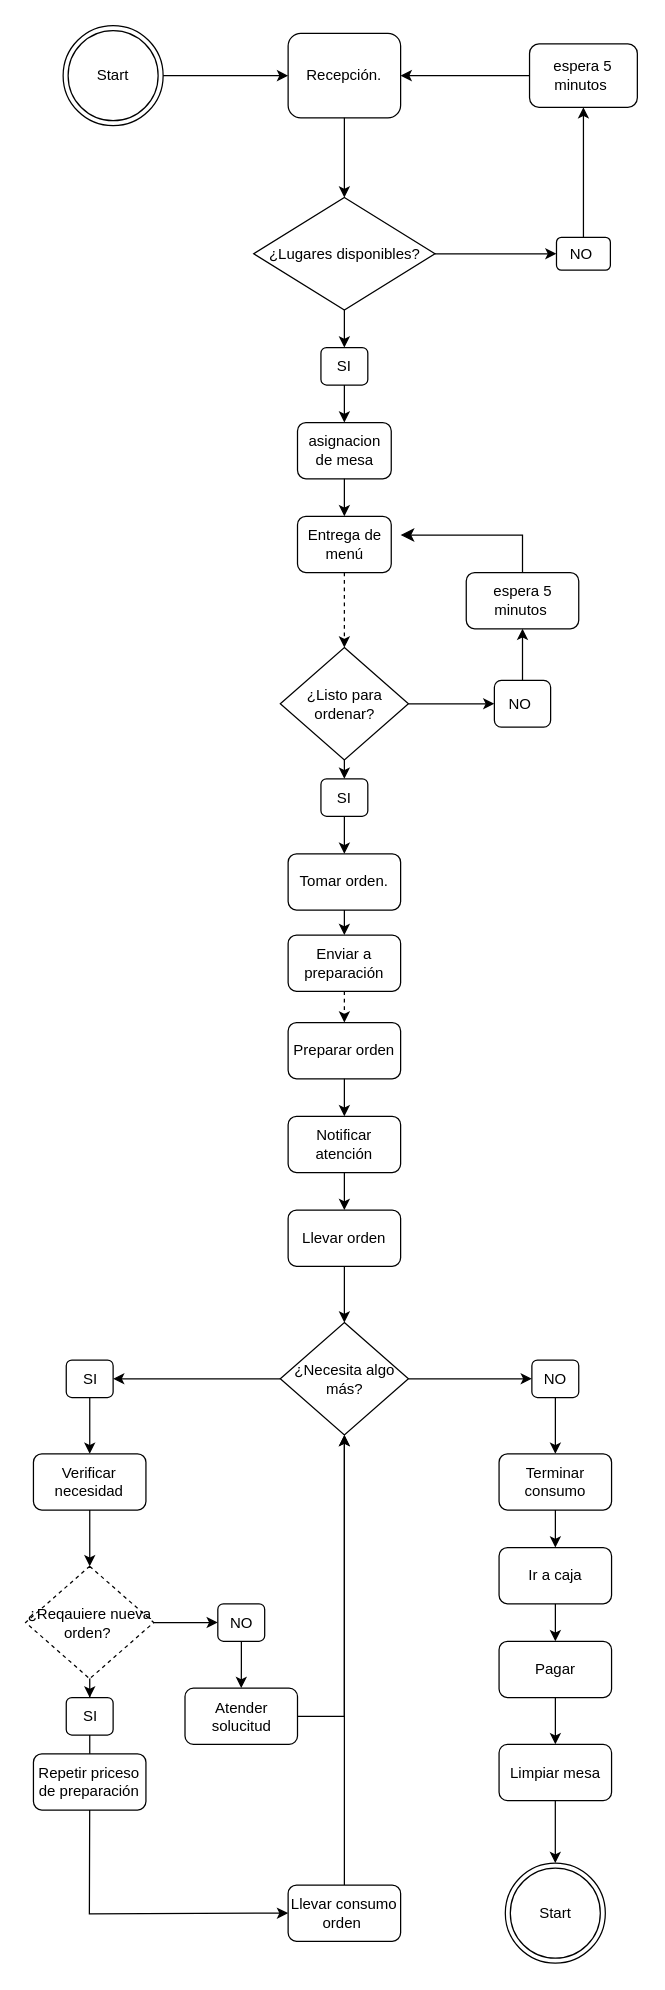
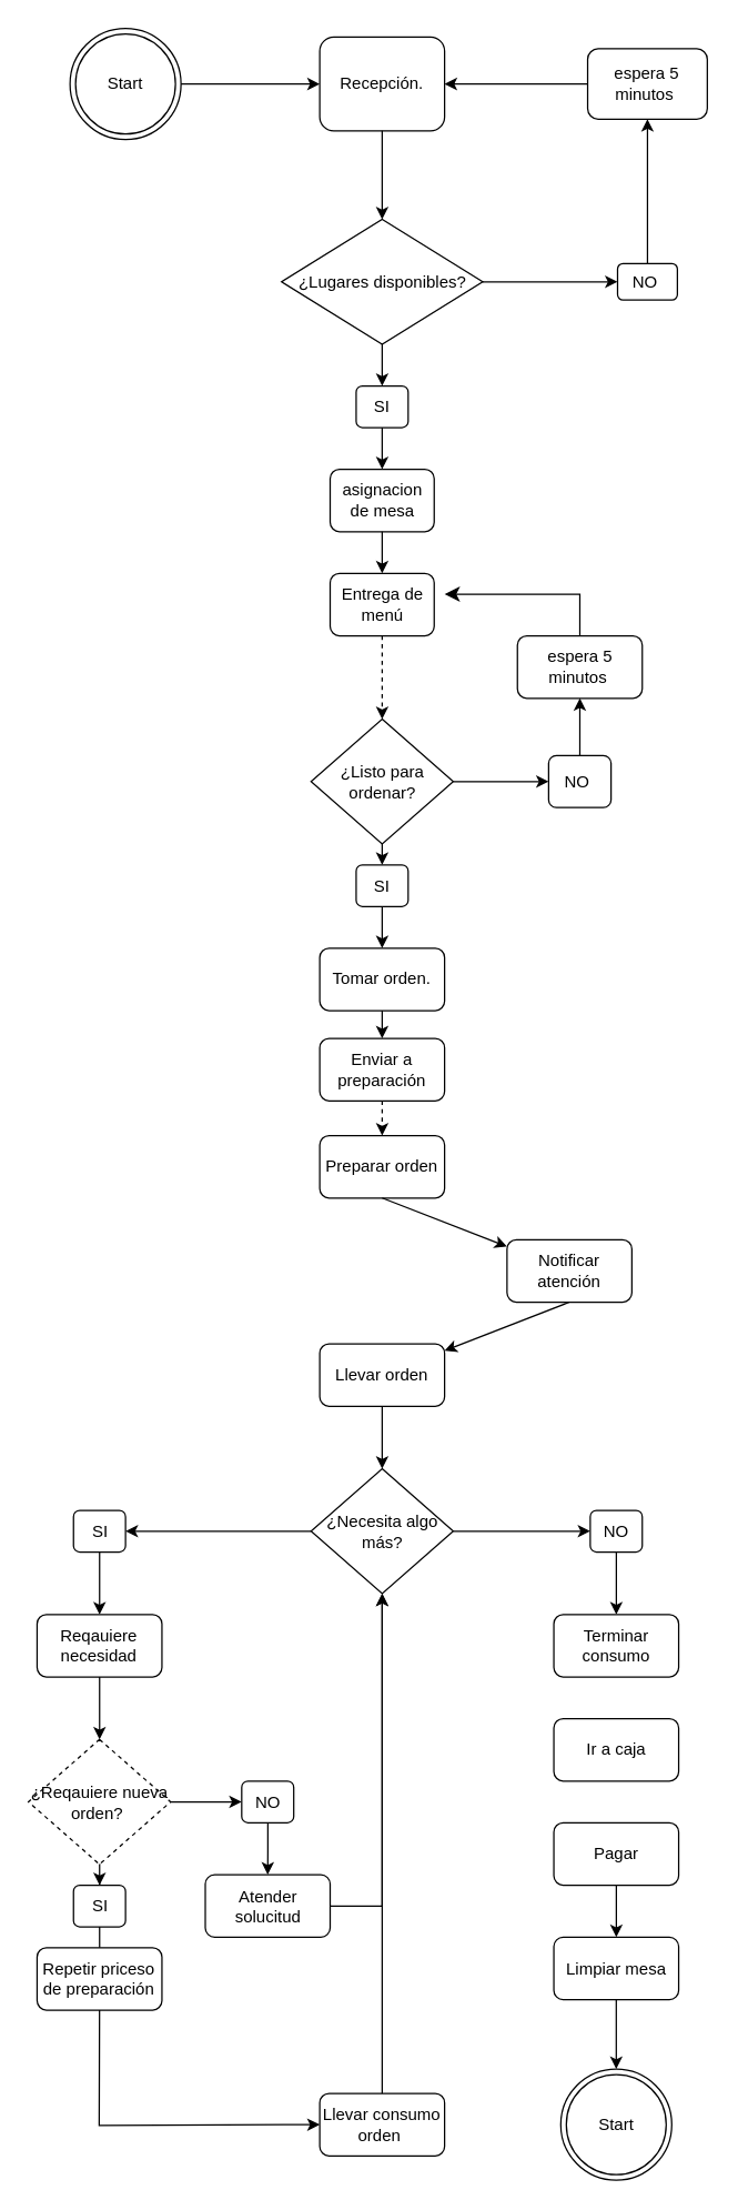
- <mxCell id="30" value="Notificar atención" style="rounded=1;whiteSpace=wrap;html=1;" vertex="1" parent="1"><mxGeometry x="230" y="892.5" width="90" height="45" as="geometry" /></mxCell>
+ <mxCell id="30" value="Notificar atención" style="rounded=1;whiteSpace=wrap;html=1;" vertex="1" parent="1"><mxGeometry x="365" y="892.5" width="90" height="45" as="geometry" /></mxCell>
- <mxCell id="46" value="Verificar necesidad" style="rounded=1;whiteSpace=wrap;html=1;" vertex="1" parent="1"><mxGeometry x="26.25" y="1162.5" width="90" height="45" as="geometry" /></mxCell>
+ <mxCell id="46" value="Reqauiere necesidad" style="rounded=1;whiteSpace=wrap;html=1;" vertex="1" parent="1"><mxGeometry x="26.25" y="1162.5" width="90" height="45" as="geometry" /></mxCell>
- <mxCell id="61" value="" style="edgeStyle=orthogonalEdgeStyle;rounded=0;orthogonalLoop=1;jettySize=auto;html=1;" edge="1" parent="1" source="62" target="64"><mxGeometry relative="1" as="geometry" /></mxCell>
- <mxCell id="63" value="" style="edgeStyle=orthogonalEdgeStyle;rounded=0;orthogonalLoop=1;jettySize=auto;html=1;" edge="1" parent="1" source="64" target="66"><mxGeometry relative="1" as="geometry" /></mxCell>
